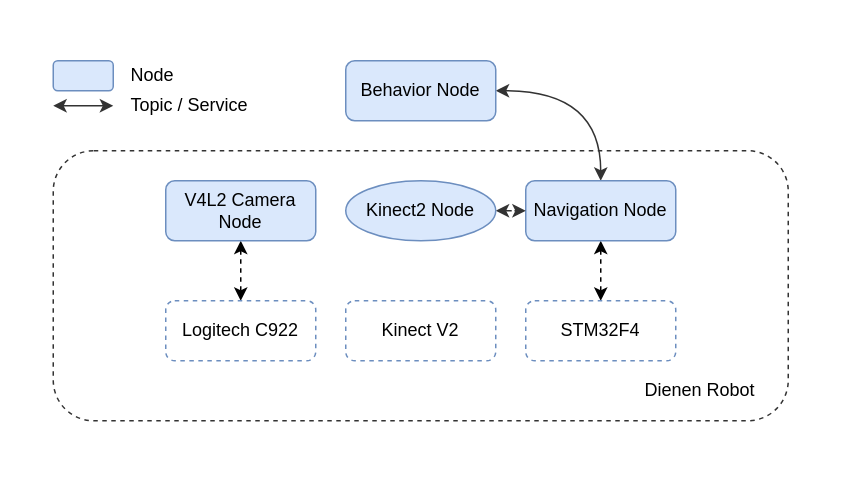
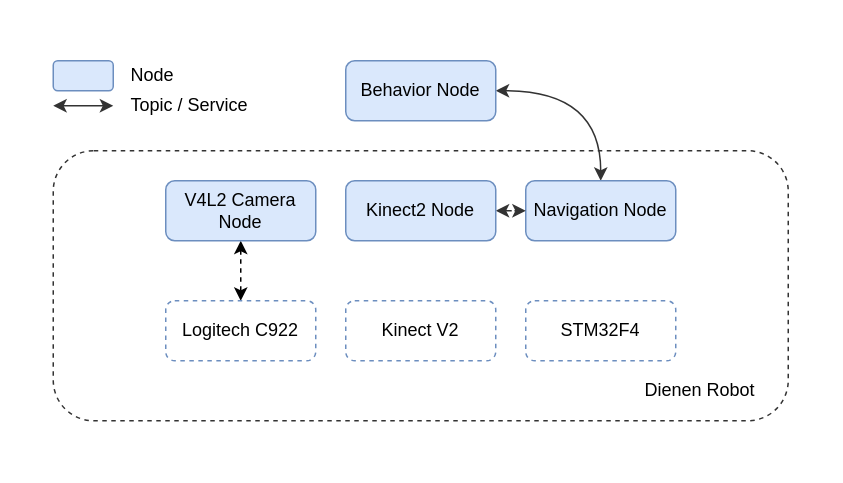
- <mxCell id="11" value="Kinect2 Node" style="ellipse;whiteSpace=wrap;html=1;fillColor=#dae8fc;strokeColor=#6c8ebf;" parent="1" vertex="1"><mxGeometry x="230" y="120" width="100" height="40" as="geometry" /></mxCell>
+ <mxCell id="11" value="Kinect2 Node" style="rounded=1;whiteSpace=wrap;html=1;fillColor=#dae8fc;strokeColor=#6c8ebf;" parent="1" vertex="1"><mxGeometry x="230" y="120" width="100" height="40" as="geometry" /></mxCell>
- <mxCell id="8" style="edgeStyle=orthogonalEdgeStyle;rounded=0;orthogonalLoop=1;jettySize=auto;html=1;dashed=1;startArrow=classic;startFill=1;" edge="1" parent="1" source="9" target="19"><mxGeometry relative="1" as="geometry" /></mxCell>
